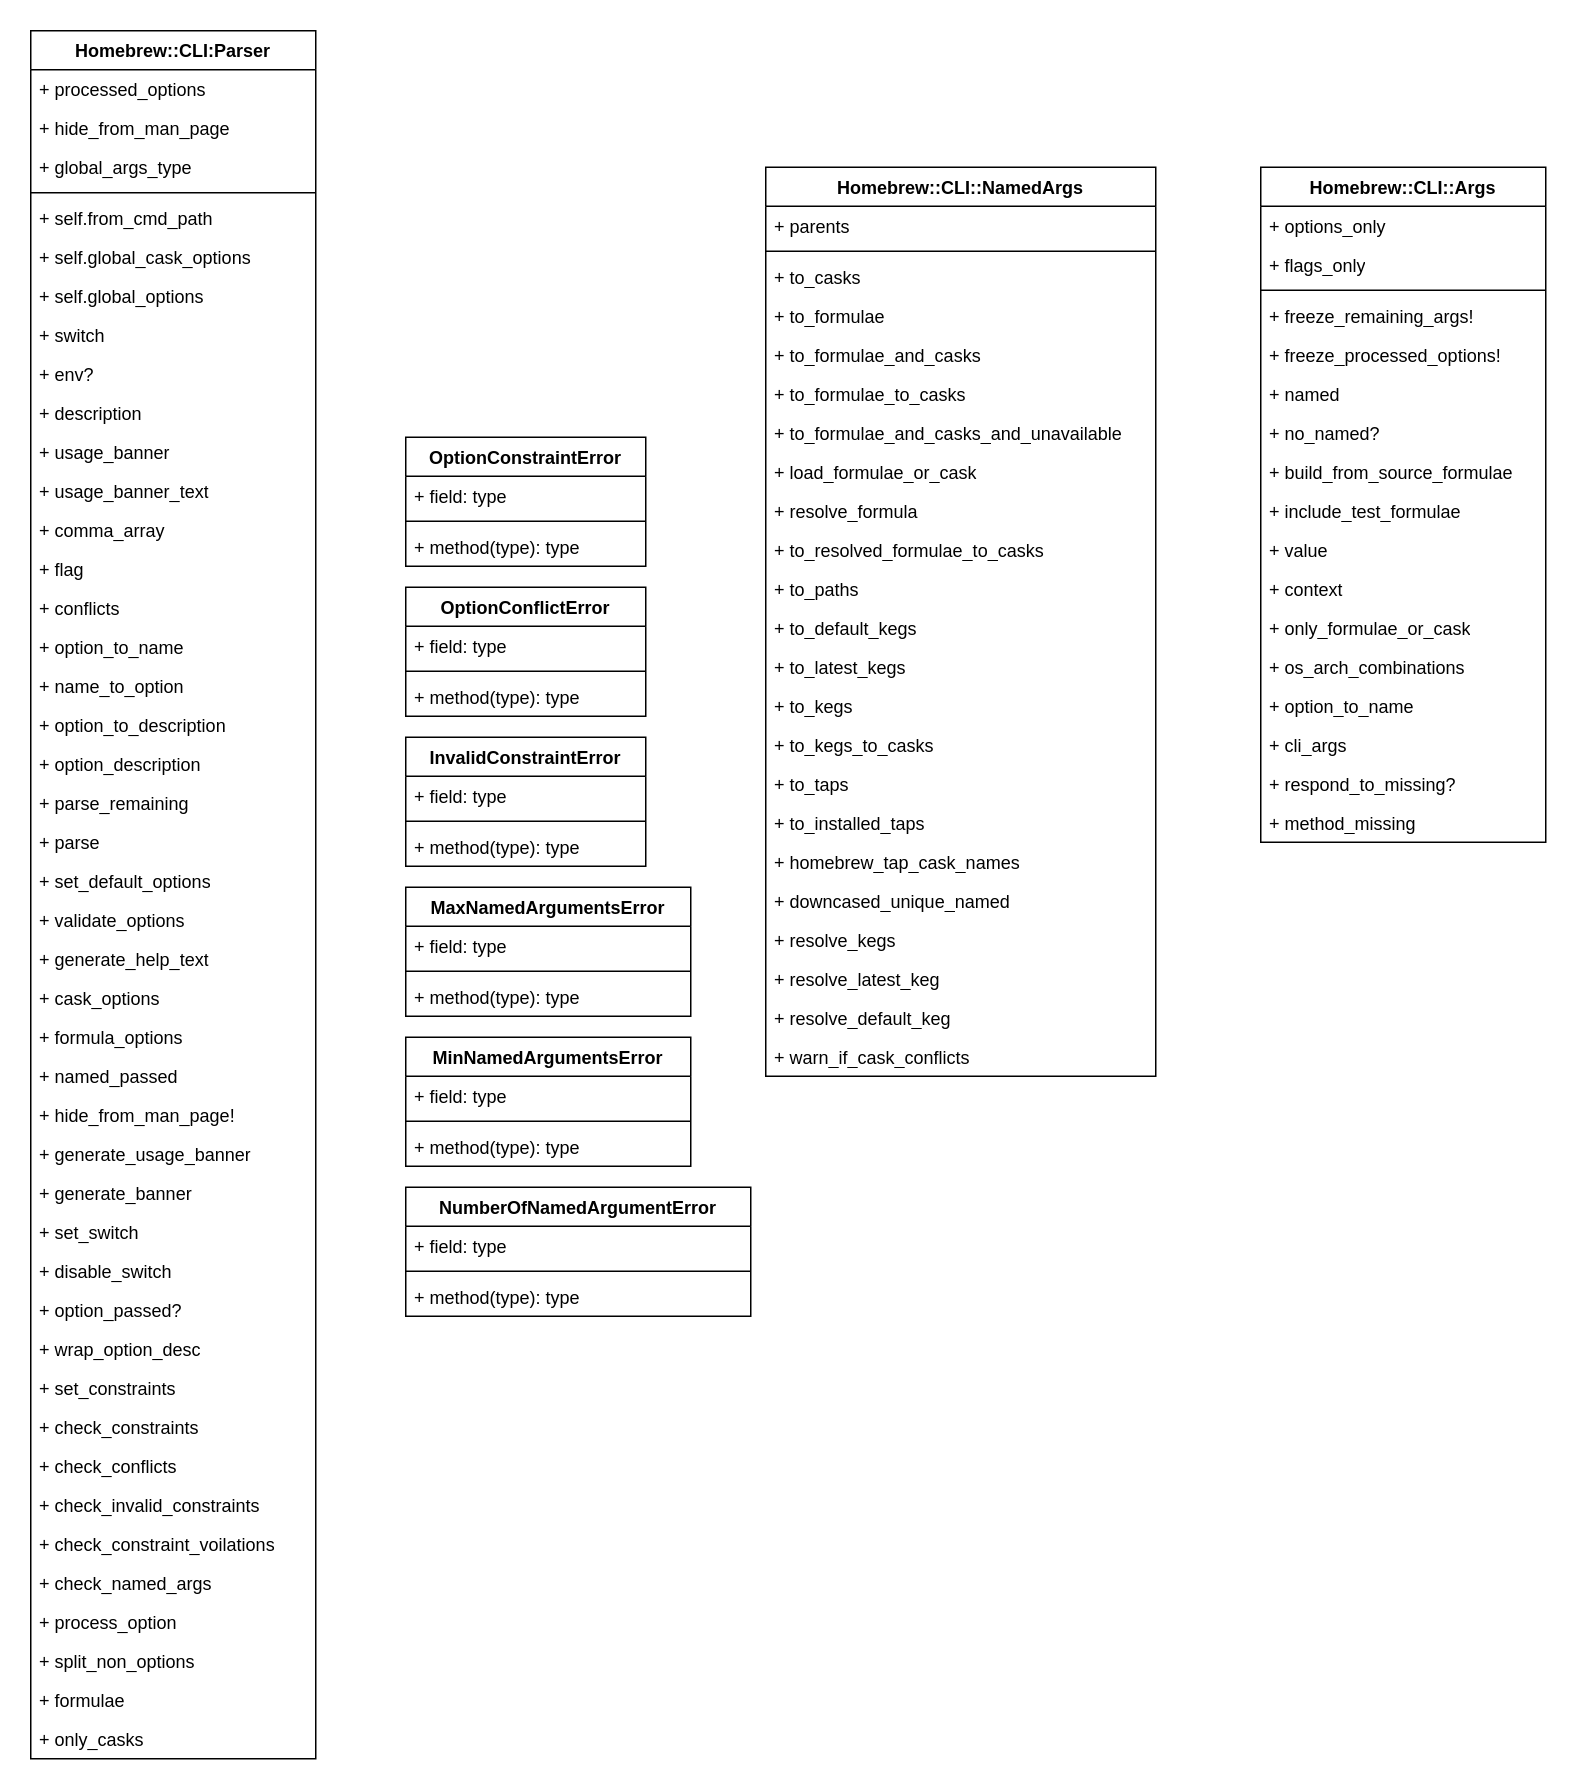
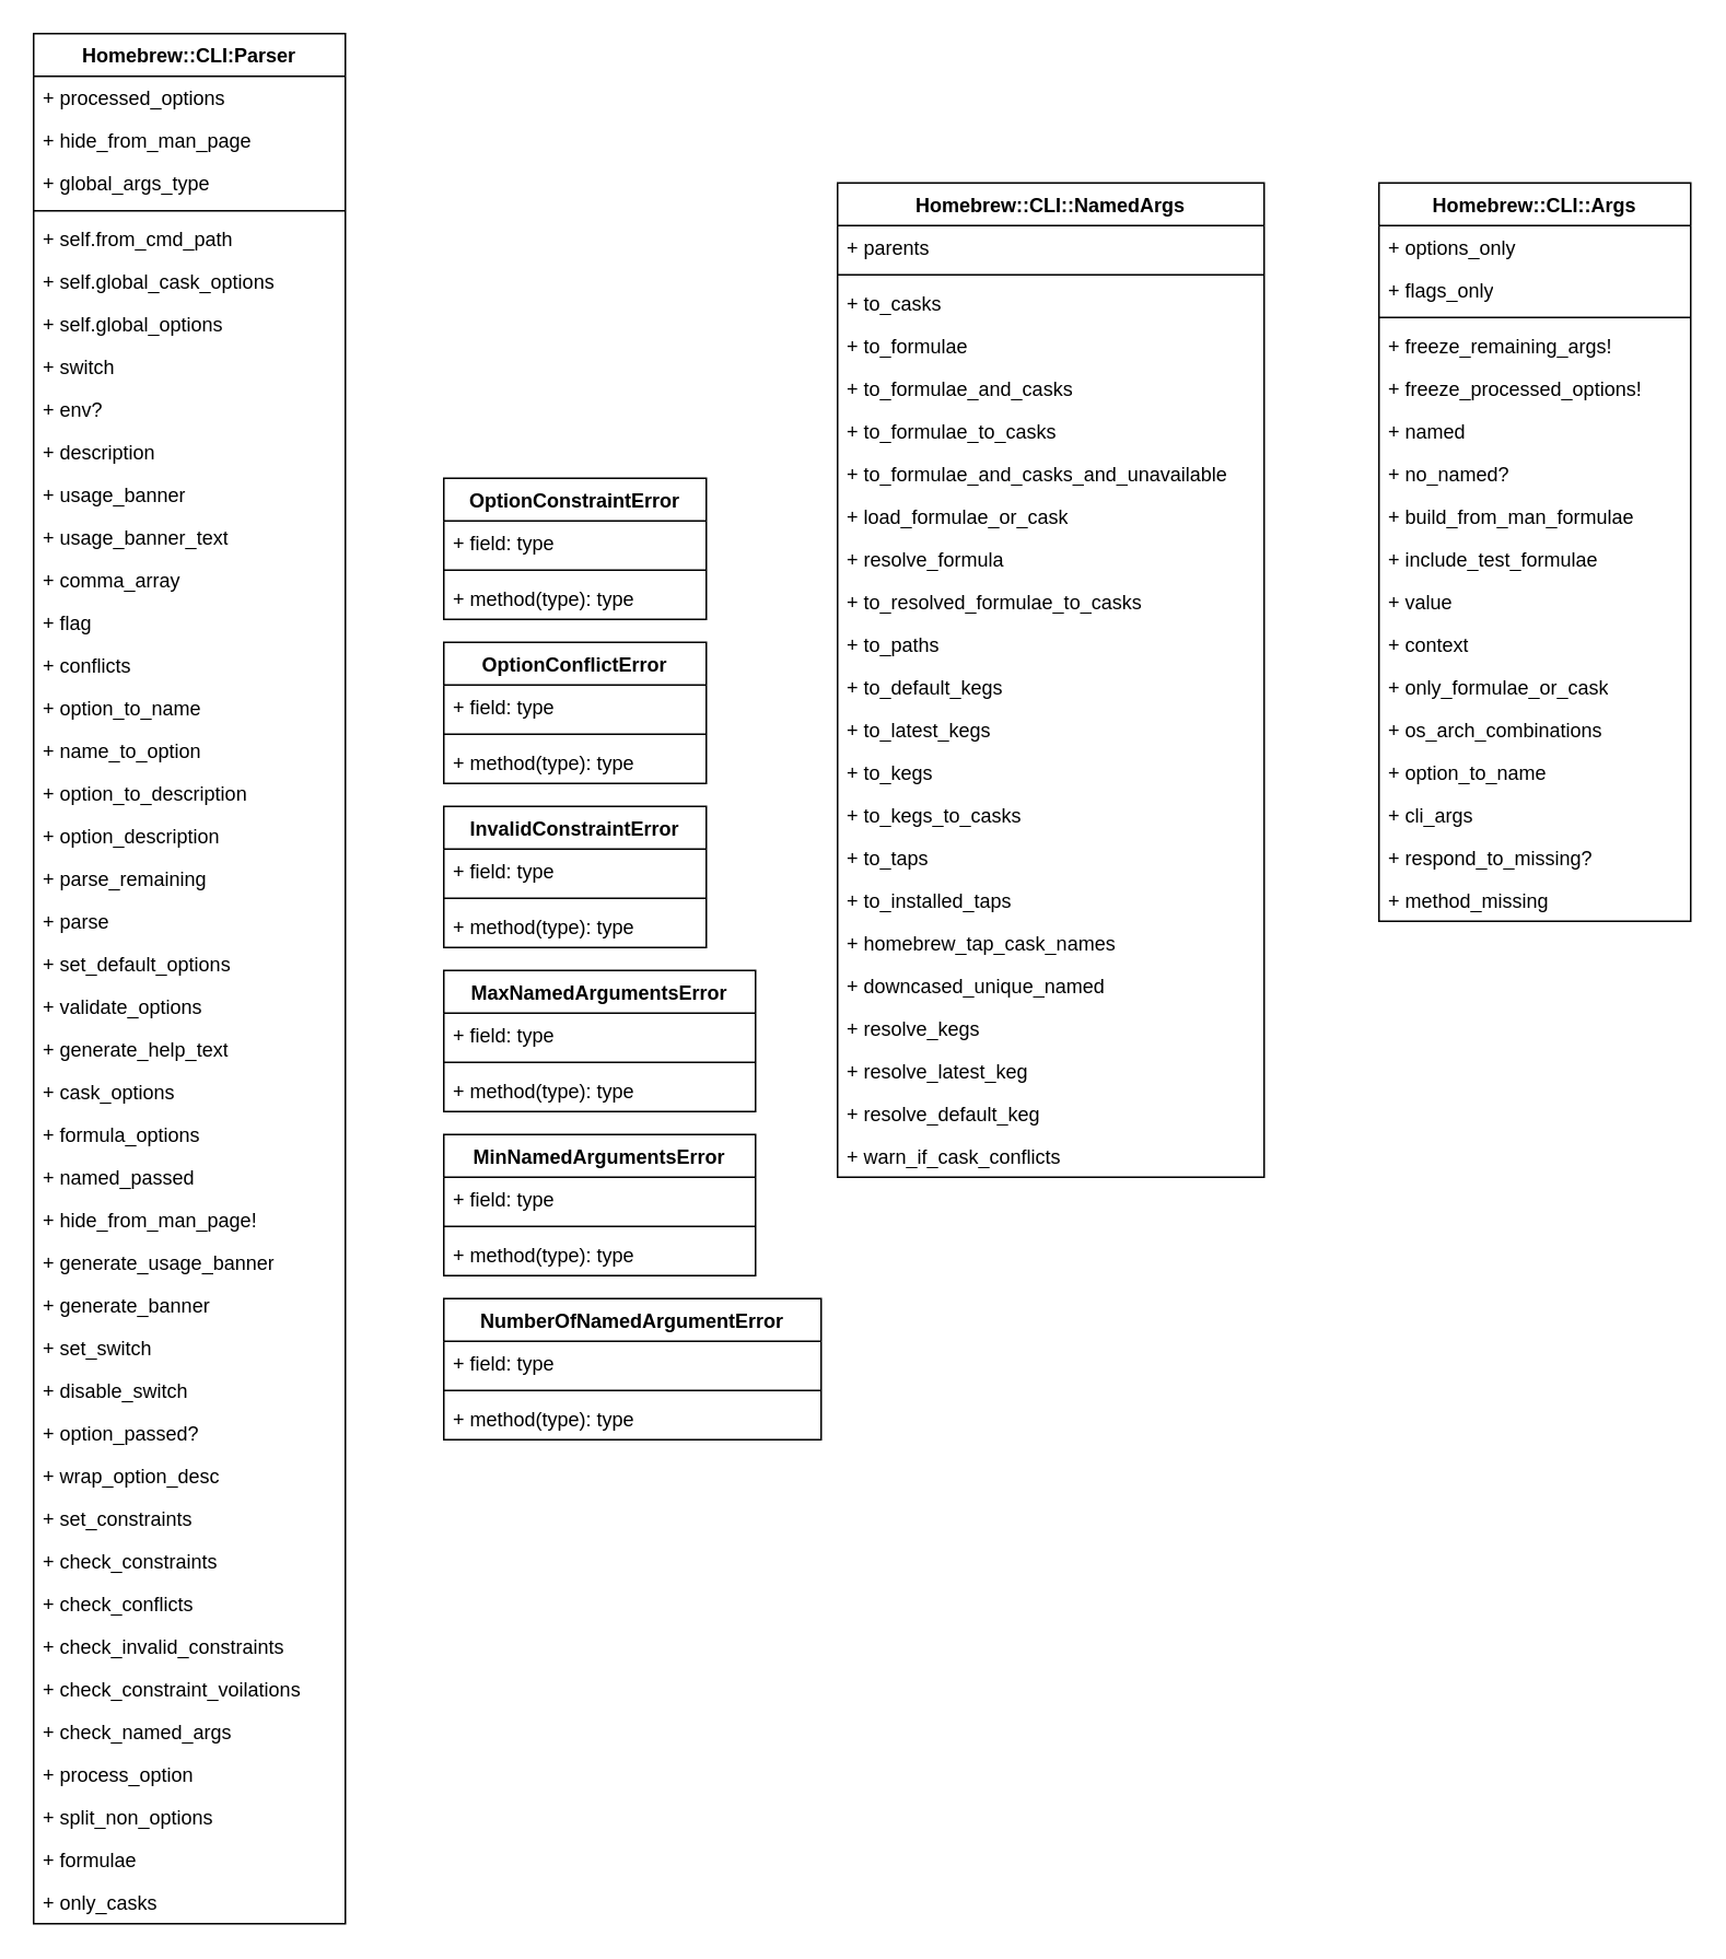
- <mxCell id="103" value="+ build_from_source_formulae" style="text;strokeColor=none;fillColor=none;align=left;verticalAlign=top;spacingLeft=4;spacingRight=4;overflow=hidden;rotatable=0;points=[[0,0.5],[1,0.5]];portConstraint=eastwest;whiteSpace=wrap;html=1;" vertex="1" parent="95"><mxGeometry y="190" width="190" height="26" as="geometry" /></mxCell>
+ <mxCell id="103" value="+ build_from_man_formulae" style="text;strokeColor=none;fillColor=none;align=left;verticalAlign=top;spacingLeft=4;spacingRight=4;overflow=hidden;rotatable=0;points=[[0,0.5],[1,0.5]];portConstraint=eastwest;whiteSpace=wrap;html=1;" vertex="1" parent="95"><mxGeometry y="190" width="190" height="26" as="geometry" /></mxCell>
